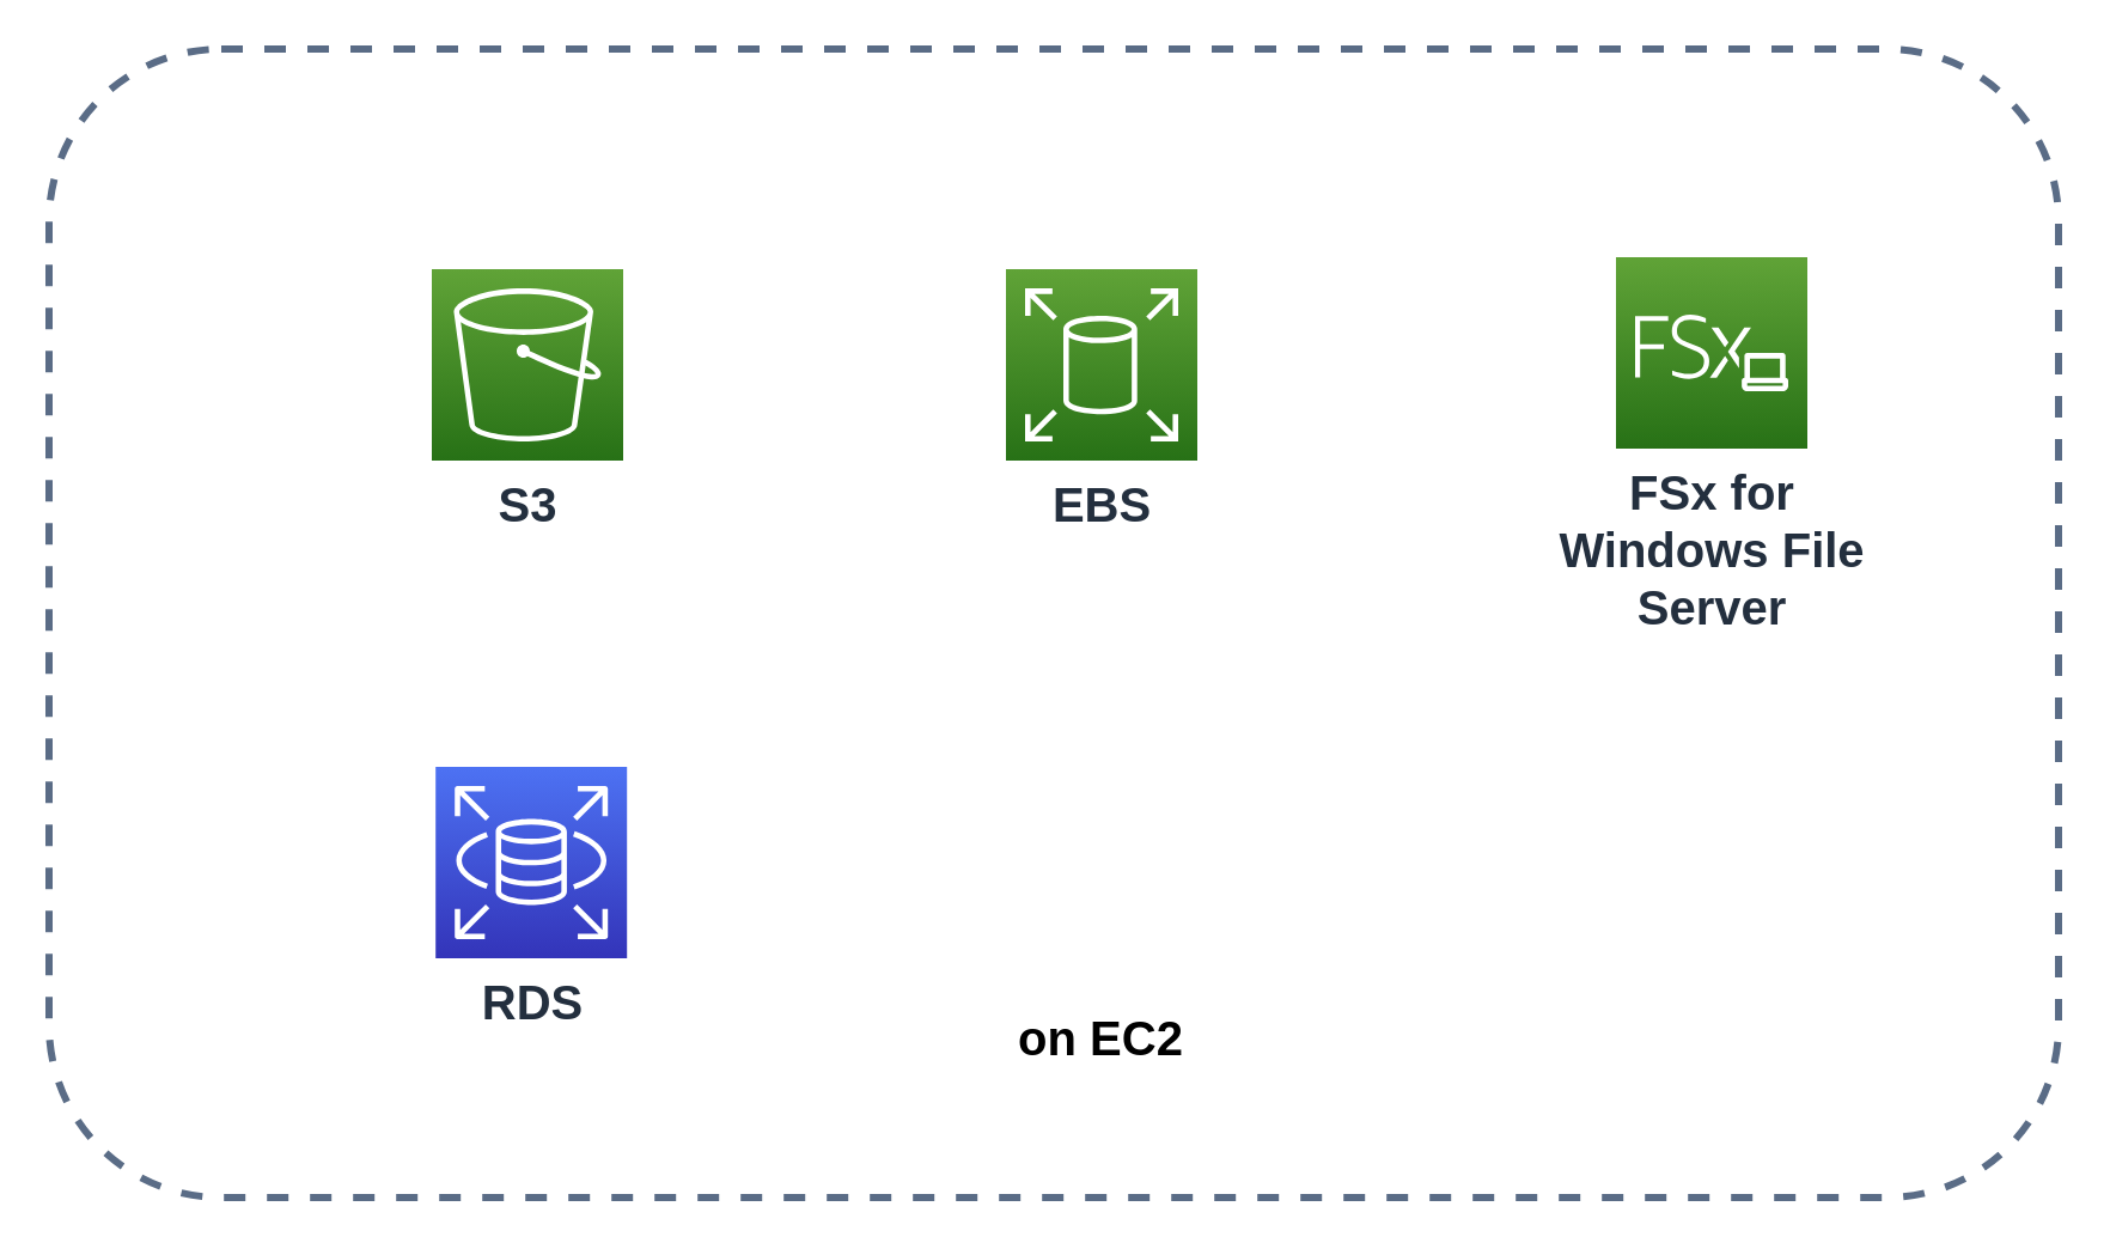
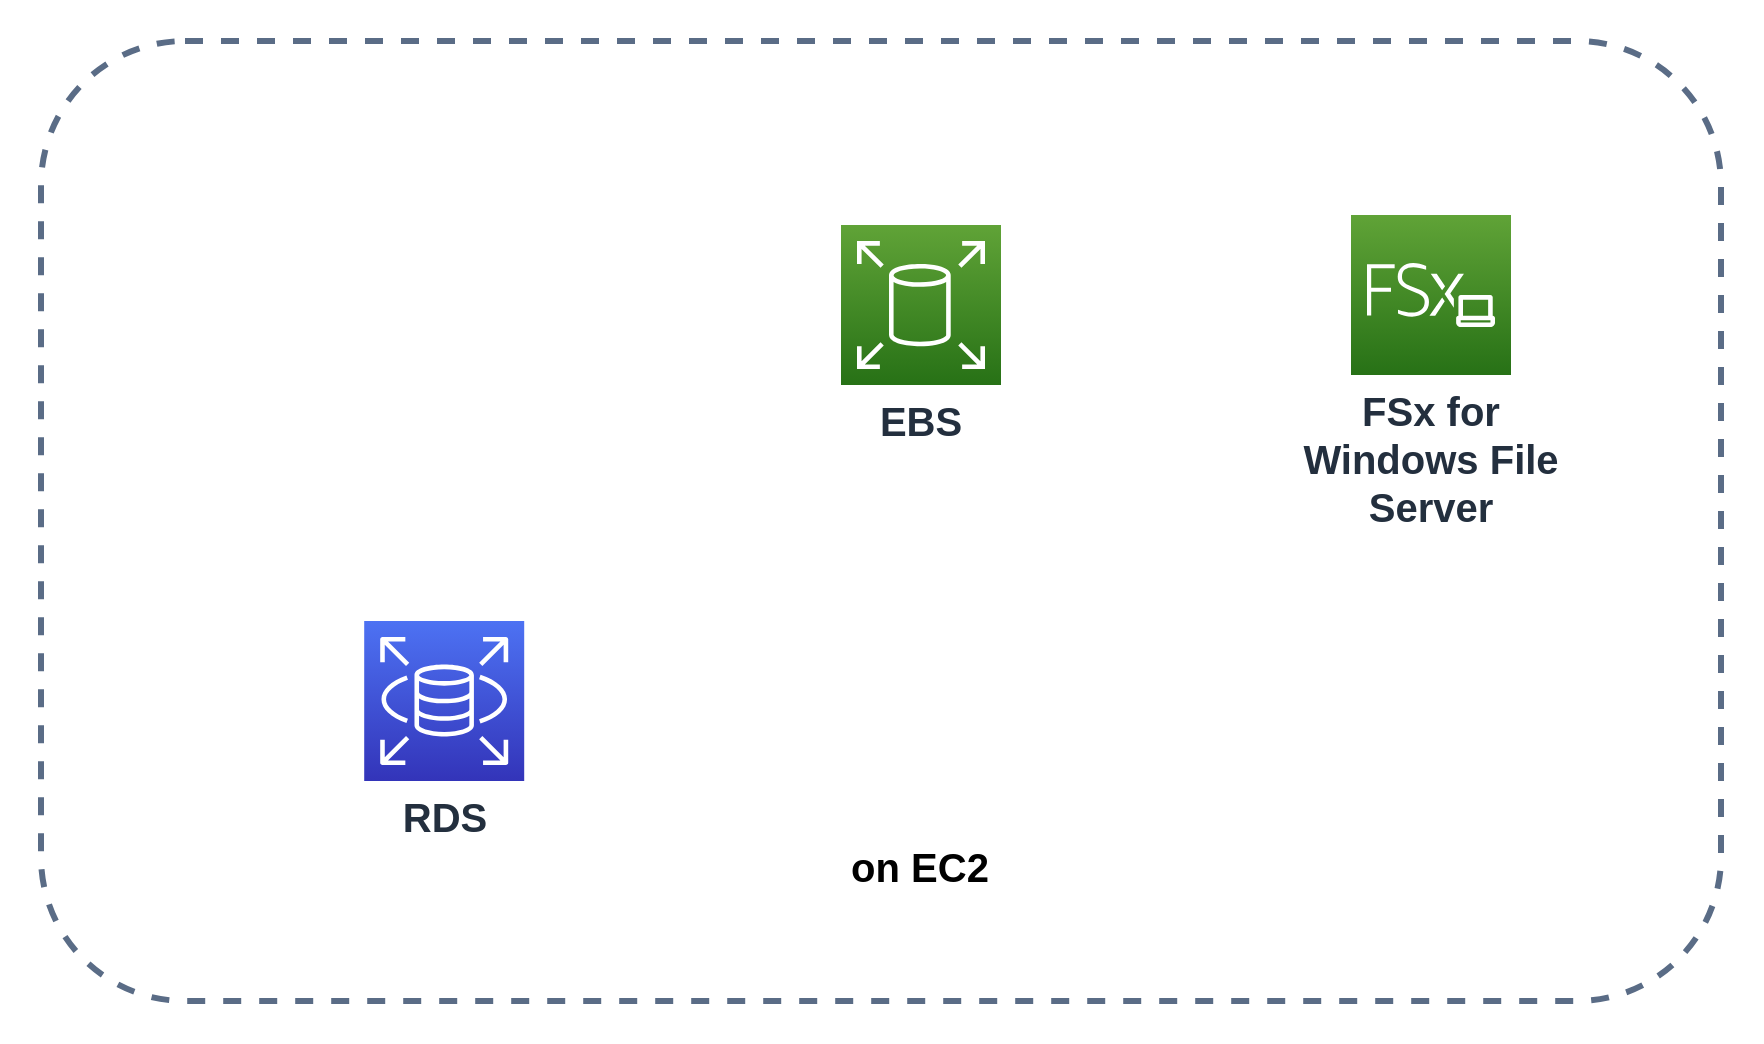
- <mxCell id="5" value="S3" style="sketch=0;points=[[0,0,0],[0.25,0,0],[0.5,0,0],[0.75,0,0],[1,0,0],[0,1,0],[0.25,1,0],[0.5,1,0],[0.75,1,0],[1,1,0],[0,0.25,0],[0,0.5,0],[0,0.75,0],[1,0.25,0],[1,0.5,0],[1,0.75,0]];outlineConnect=0;fontColor=#232F3E;gradientColor=#60A337;gradientDirection=north;fillColor=#277116;strokeColor=#ffffff;dashed=0;verticalLabelPosition=bottom;verticalAlign=top;align=center;html=1;fontSize=20;fontStyle=1;aspect=fixed;shape=mxgraph.aws4.resourceIcon;resIcon=mxgraph.aws4.s3;strokeWidth=3;" parent="1" vertex="1"><mxGeometry x="180" y="112.04" width="80" height="80" as="geometry" /></mxCell>
- <mxCell id="4" value="RDS" style="sketch=0;points=[[0,0,0],[0.25,0,0],[0.5,0,0],[0.75,0,0],[1,0,0],[0,1,0],[0.25,1,0],[0.5,1,0],[0.75,1,0],[1,1,0],[0,0.25,0],[0,0.5,0],[0,0.75,0],[1,0.25,0],[1,0.5,0],[1,0.75,0]];outlineConnect=0;fontColor=#232F3E;gradientColor=#4D72F3;gradientDirection=north;fillColor=#3334B9;strokeColor=#ffffff;dashed=0;verticalLabelPosition=bottom;verticalAlign=top;align=center;html=1;fontSize=20;fontStyle=1;aspect=fixed;shape=mxgraph.aws4.resourceIcon;resIcon=mxgraph.aws4.rds;strokeWidth=3;direction=east;" parent="1" vertex="1"><mxGeometry x="181.6" y="320" width="80" height="80" as="geometry" /></mxCell>
+ <mxCell id="4" value="RDS" style="sketch=0;points=[[0,0,0],[0.25,0,0],[0.5,0,0],[0.75,0,0],[1,0,0],[0,1,0],[0.25,1,0],[0.5,1,0],[0.75,1,0],[1,1,0],[0,0.25,0],[0,0.5,0],[0,0.75,0],[1,0.25,0],[1,0.5,0],[1,0.75,0]];outlineConnect=0;fontColor=#232F3E;gradientColor=#4D72F3;gradientDirection=north;fillColor=#3334B9;strokeColor=#ffffff;dashed=0;verticalLabelPosition=bottom;verticalAlign=top;align=center;html=1;fontSize=20;fontStyle=1;aspect=fixed;shape=mxgraph.aws4.resourceIcon;resIcon=mxgraph.aws4.rds;strokeWidth=3;direction=east;" parent="1" vertex="1"><mxGeometry x="181.6" y="310" width="80" height="80" as="geometry" /></mxCell>
